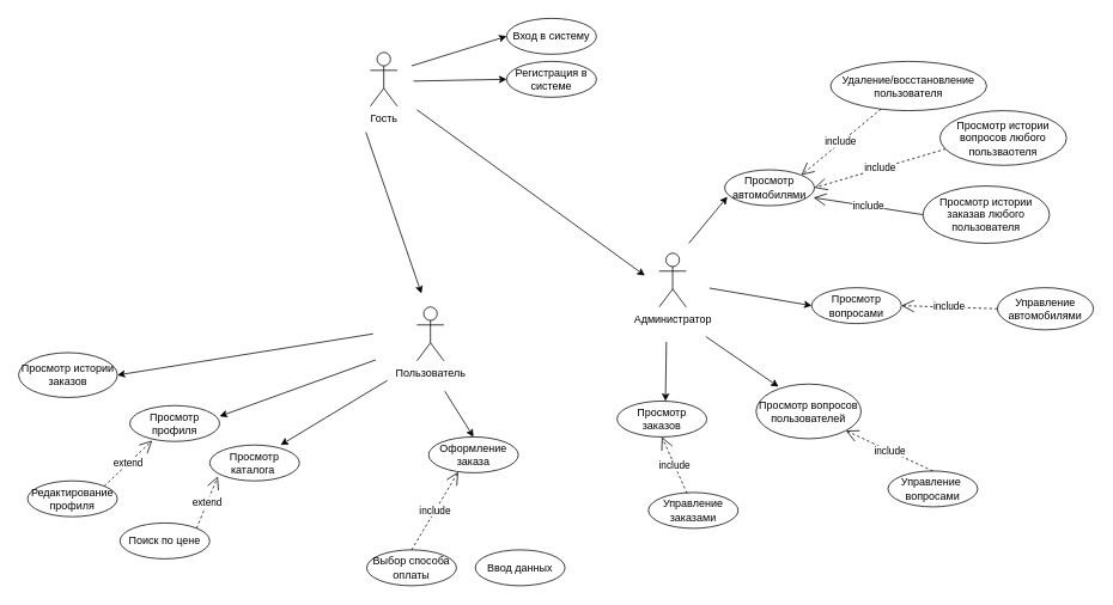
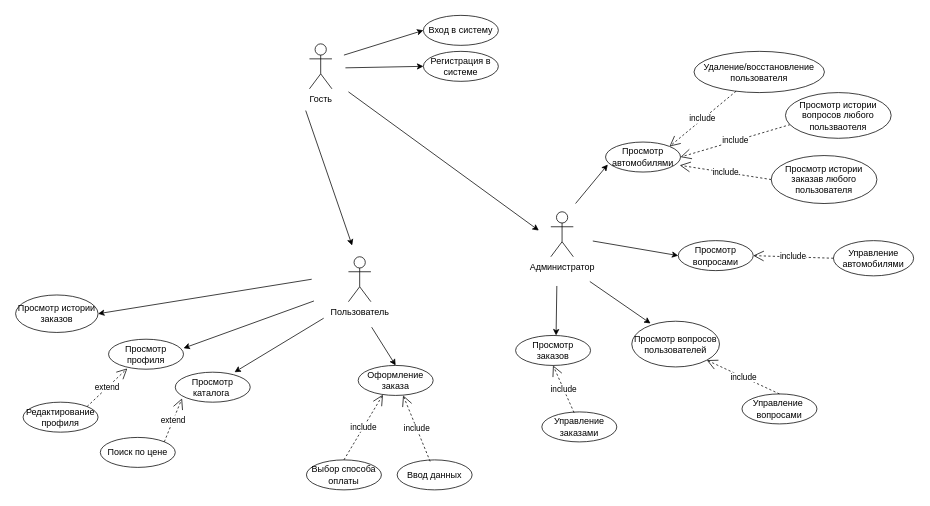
- <mxCell id="30" value="include" style="endArrow=open;endSize=12;dashed=0;html=1;rounded=0;entryX=0.99;entryY=0.775;entryDx=0;entryDy=0;entryPerimeter=0;exitX=0;exitY=0.5;exitDx=0;exitDy=0;" parent="1" source="24" target="23" edge="1"><mxGeometry width="160" relative="1" as="geometry"><mxPoint x="884" y="144" as="sourcePoint" /><mxPoint x="859" y="235" as="targetPoint" /></mxGeometry></mxCell>
+ <mxCell id="30" value="include" style="endArrow=open;endSize=12;dashed=1;html=1;rounded=0;entryX=0.99;entryY=0.775;entryDx=0;entryDy=0;entryPerimeter=0;exitX=0;exitY=0.5;exitDx=0;exitDy=0;" parent="1" source="24" target="23" edge="1"><mxGeometry width="160" relative="1" as="geometry"><mxPoint x="884" y="144" as="sourcePoint" /><mxPoint x="859" y="235" as="targetPoint" /></mxGeometry></mxCell>
+ <mxCell id="20" value="include" style="endArrow=open;endSize=12;dashed=1;html=1;rounded=0;exitX=0.44;exitY=0.05;exitDx=0;exitDy=0;exitPerimeter=0;entryX=0.6;entryY=1;entryDx=0;entryDy=0;entryPerimeter=0;" parent="1" source="18" target="15" edge="1"><mxGeometry width="160" relative="1" as="geometry"><mxPoint x="316" y="578" as="sourcePoint" /><mxPoint x="396" y="544" as="targetPoint" /></mxGeometry></mxCell>
